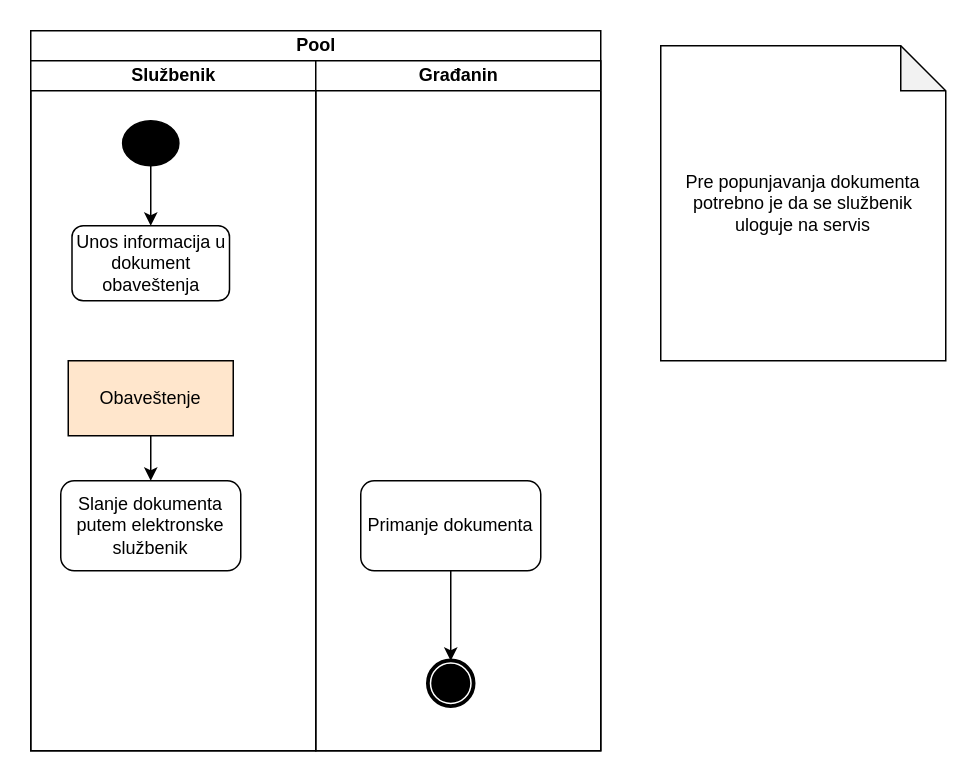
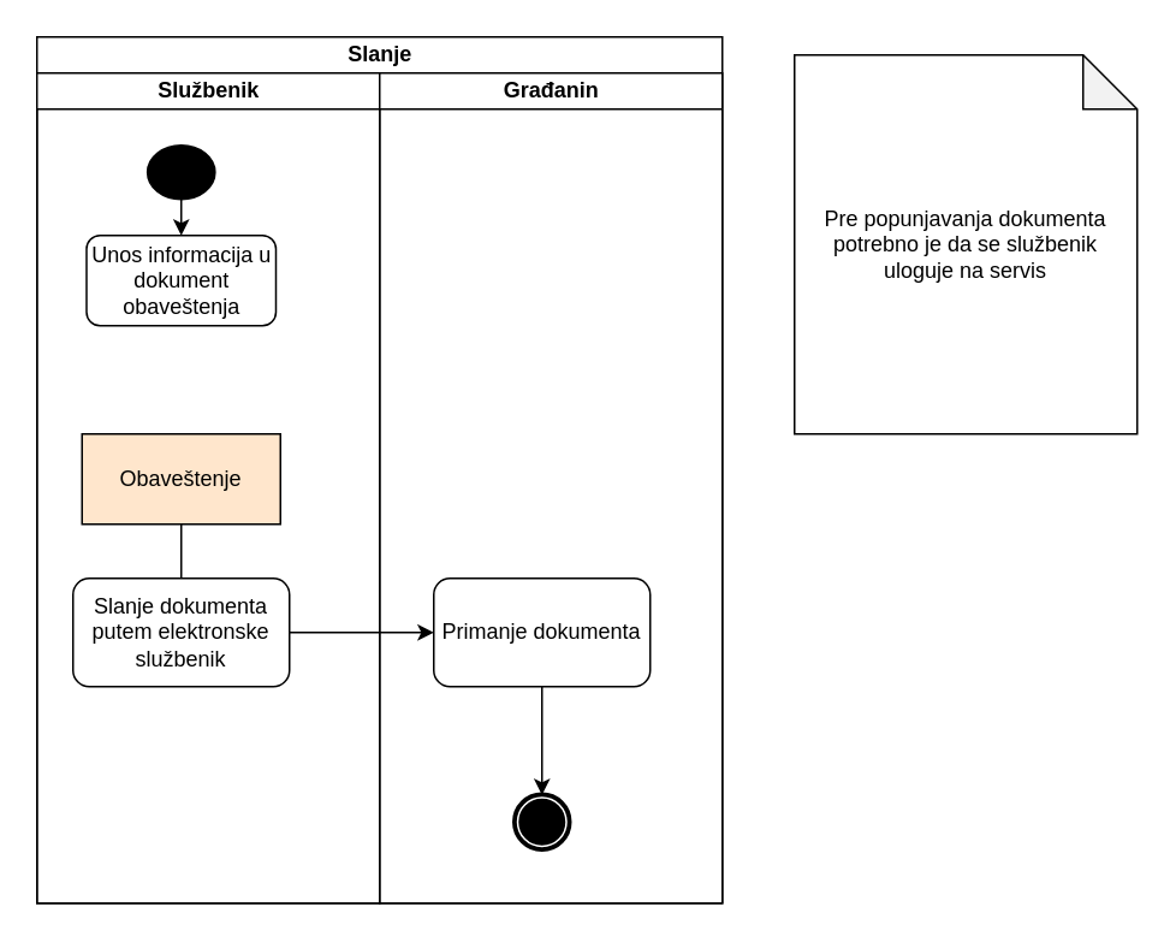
- <mxCell id="2" value="Pool" style="swimlane;html=1;childLayout=stackLayout;resizeParent=1;resizeParentMax=0;startSize=20;" vertex="1" parent="1"><mxGeometry x="20" y="20" width="380" height="480" as="geometry" /></mxCell>
+ <mxCell id="2" value="Slanje" style="swimlane;html=1;childLayout=stackLayout;resizeParent=1;resizeParentMax=0;startSize=20;" vertex="1" parent="1"><mxGeometry x="20" y="20" width="380" height="480" as="geometry" /></mxCell>
- <mxCell id="6" value="Unos informacija u dokument obaveštenja" style="rounded=1;whiteSpace=wrap;html=1;align=center;fillColor=#FFFFFF;" vertex="1" parent="3"><mxGeometry x="27.5" y="110" width="105" height="50" as="geometry" /></mxCell>
+ <mxCell id="6" value="Unos informacija u dokument obaveštenja" style="rounded=1;whiteSpace=wrap;html=1;align=center;fillColor=#FFFFFF;" vertex="1" parent="3"><mxGeometry x="27.5" y="90" width="105" height="50" as="geometry" /></mxCell>
- <mxCell id="7" style="edgeStyle=orthogonalEdgeStyle;rounded=0;orthogonalLoop=1;jettySize=auto;html=1;entryX=0.5;entryY=0;entryDx=0;entryDy=0;" edge="1" parent="3" source="8" target="9"><mxGeometry relative="1" as="geometry" /></mxCell>
+ <mxCell id="7" style="edgeStyle=orthogonalEdgeStyle;rounded=0;orthogonalLoop=1;jettySize=auto;html=1;entryX=0.5;entryY=0;entryDx=0;entryDy=0;endArrow=none;" edge="1" parent="3" source="8" target="9"><mxGeometry relative="1" as="geometry" /></mxCell>
+ <mxCell id="14" style="edgeStyle=orthogonalEdgeStyle;rounded=0;orthogonalLoop=1;jettySize=auto;html=1;exitX=1;exitY=0.5;exitDx=0;exitDy=0;entryX=0;entryY=0.5;entryDx=0;entryDy=0;" edge="1" parent="2" source="9" target="13"><mxGeometry relative="1" as="geometry" /></mxCell>
